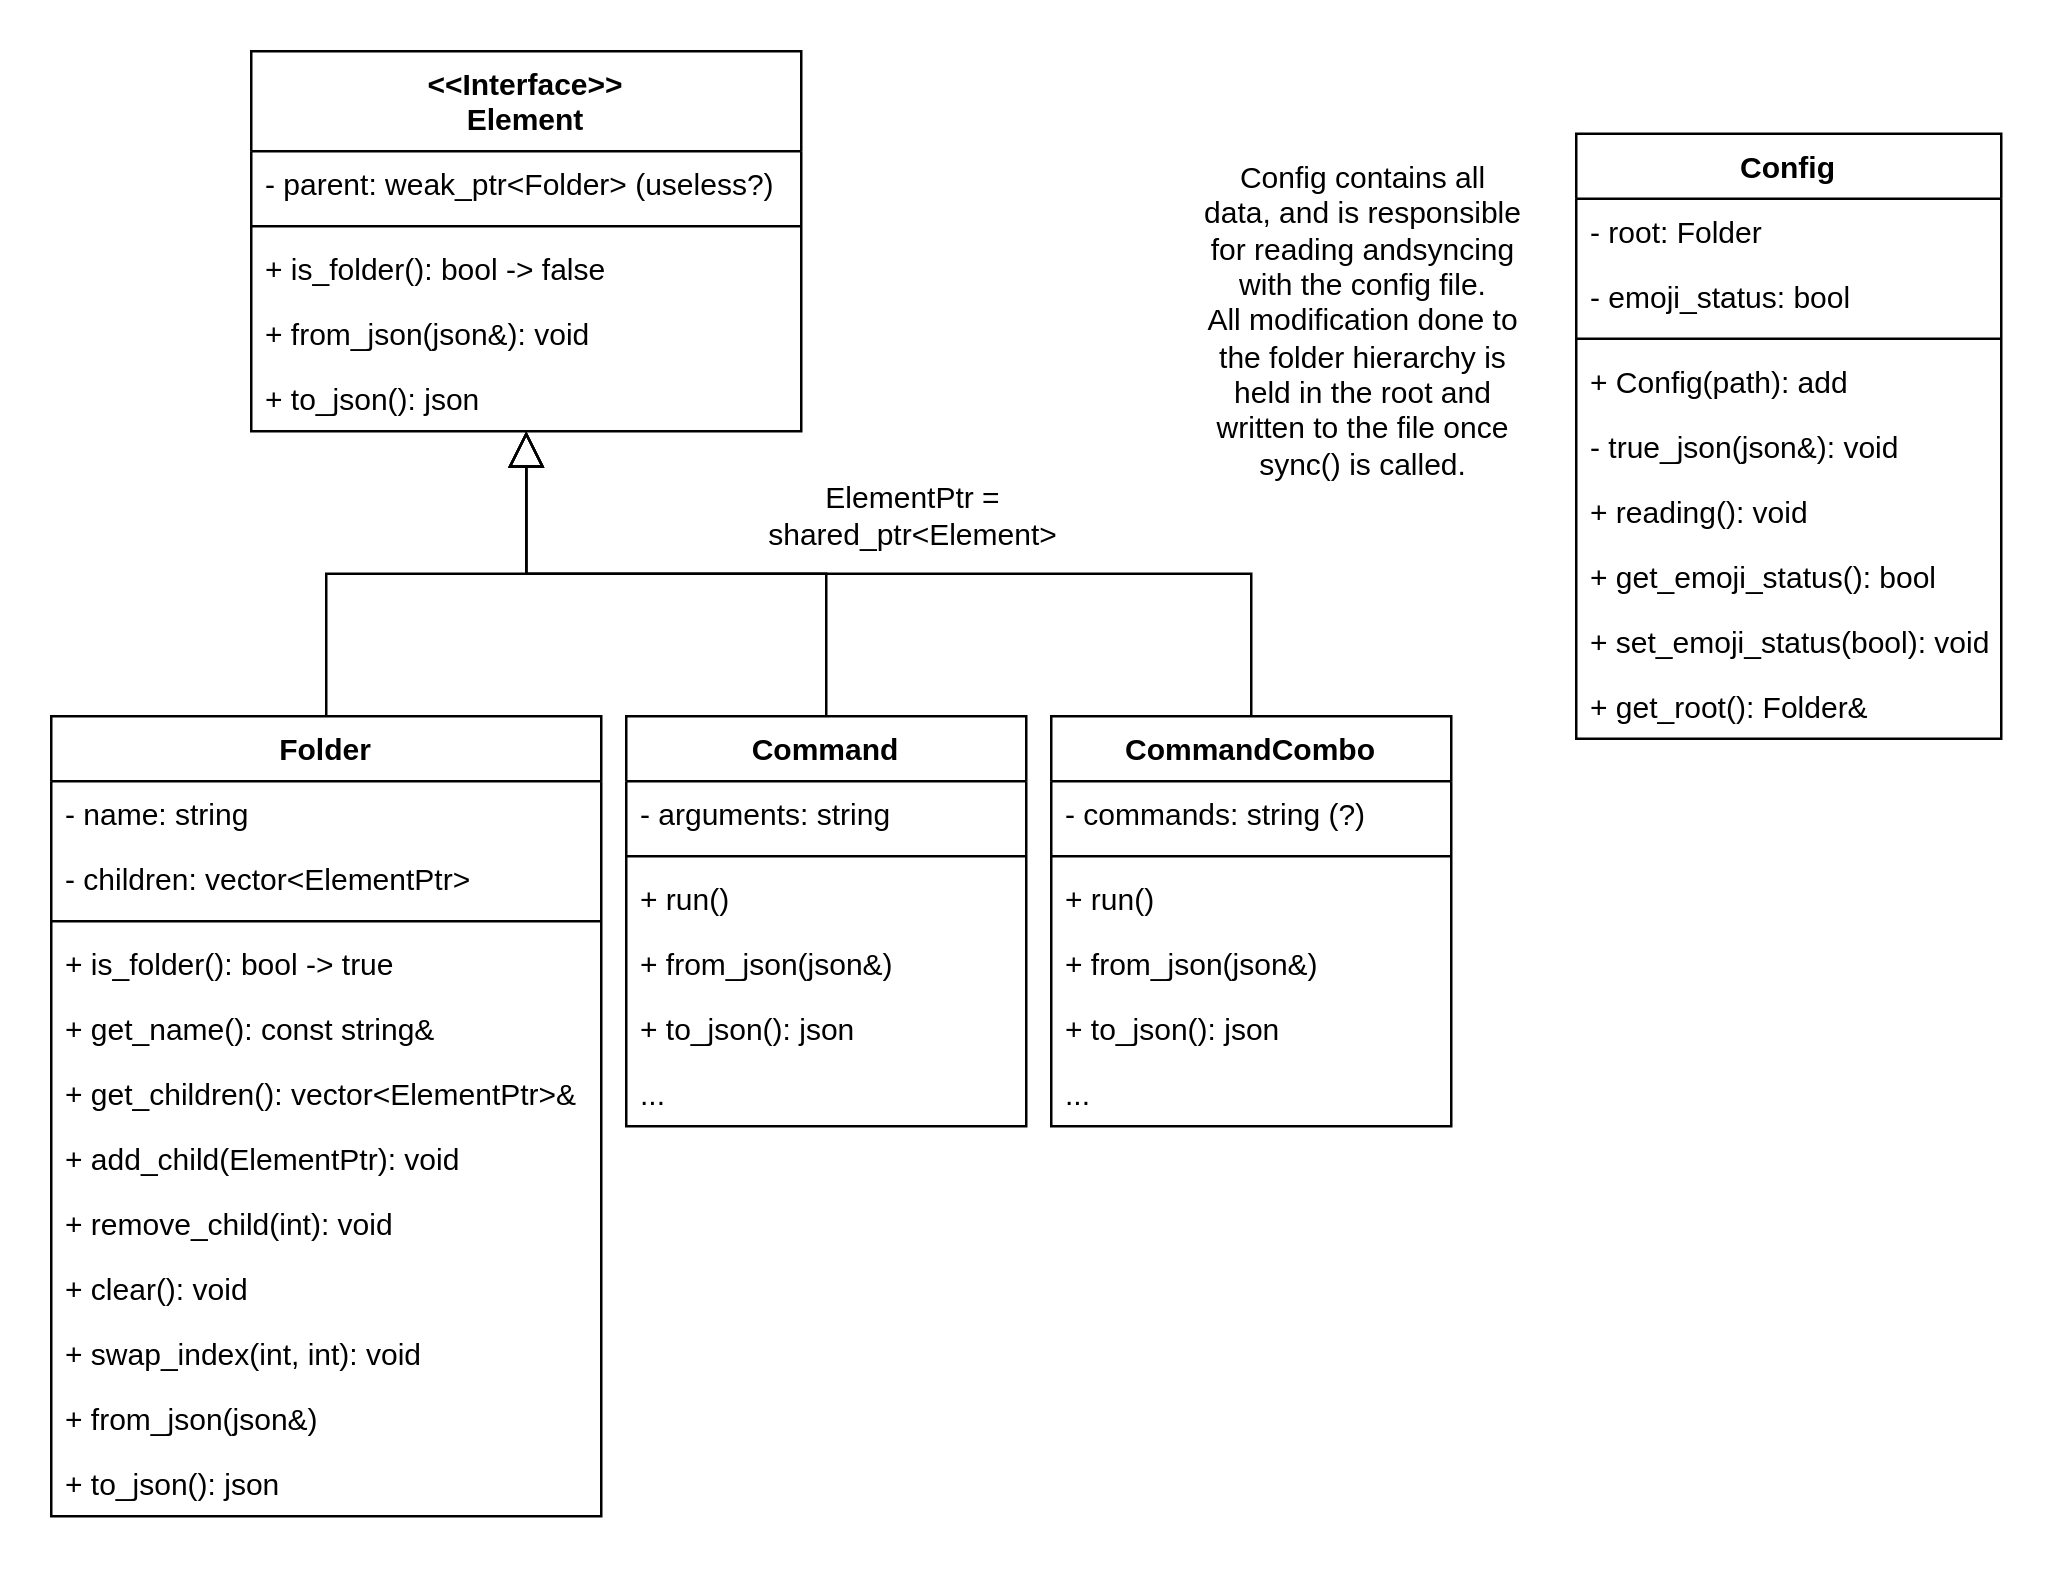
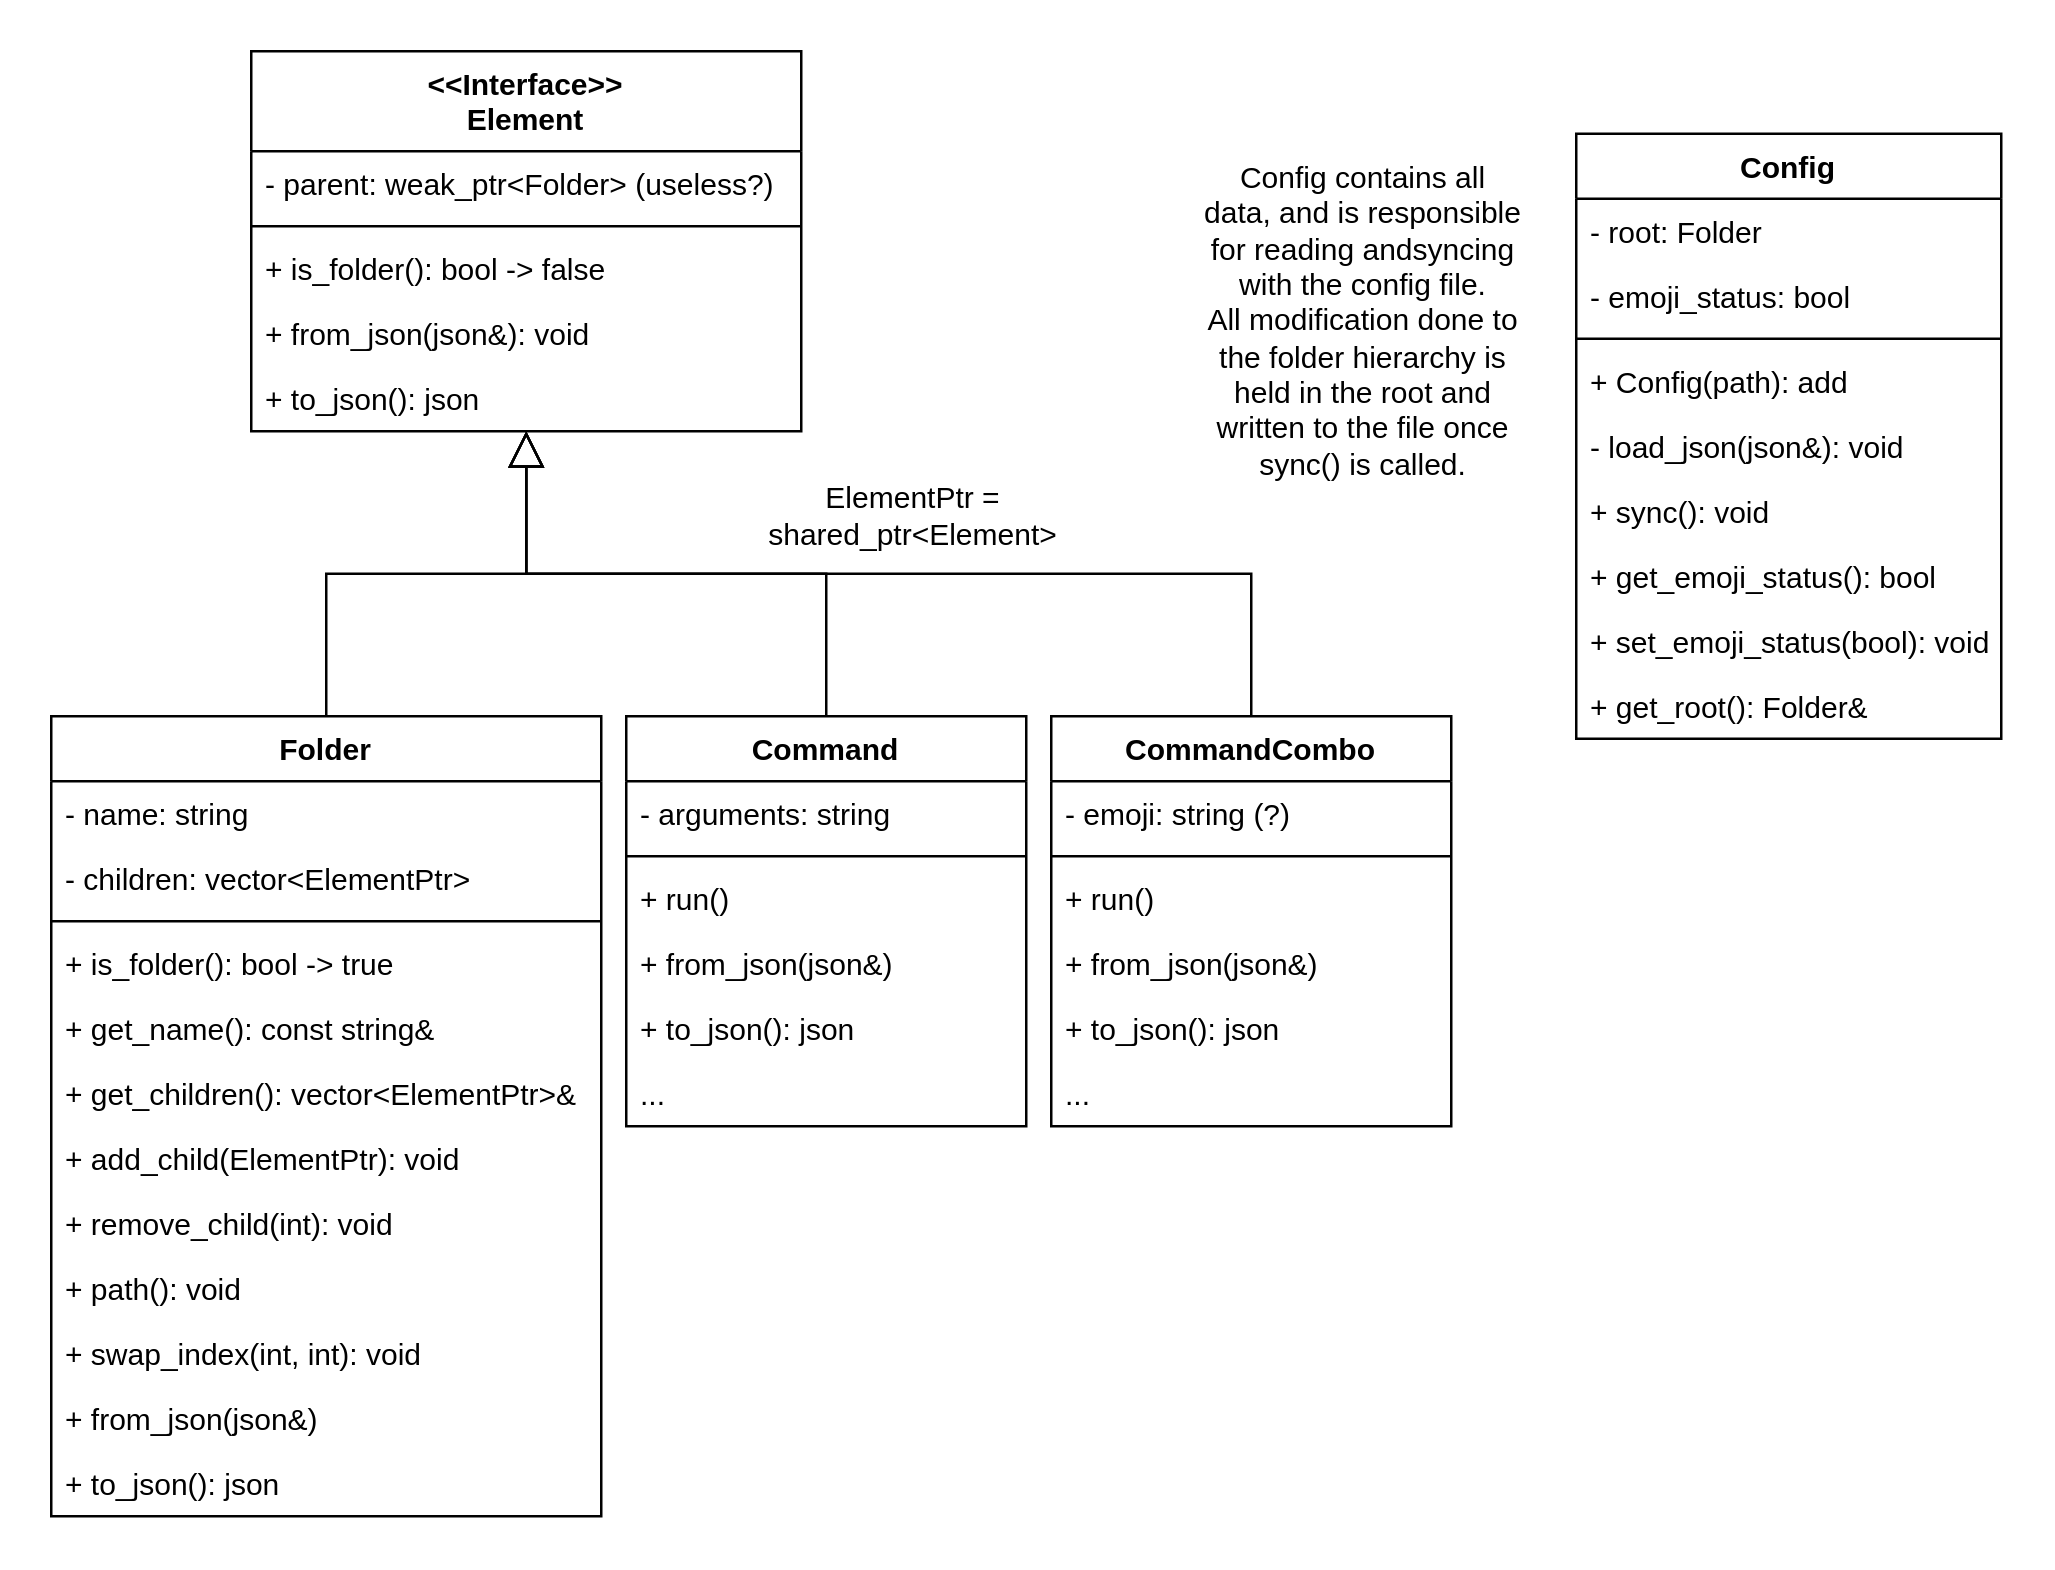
- <mxCell id="44" value="- true_json(json&amp;): void" style="text;strokeColor=none;fillColor=none;align=left;verticalAlign=top;spacingLeft=4;spacingRight=4;overflow=hidden;rotatable=0;points=[[0,0.5],[1,0.5]];portConstraint=eastwest;rounded=0;shadow=0;glass=0;sketch=0;" parent="39" vertex="1"><mxGeometry y="112" width="170" height="26" as="geometry" /></mxCell>
+ <mxCell id="44" value="- load_json(json&amp;): void" style="text;strokeColor=none;fillColor=none;align=left;verticalAlign=top;spacingLeft=4;spacingRight=4;overflow=hidden;rotatable=0;points=[[0,0.5],[1,0.5]];portConstraint=eastwest;rounded=0;shadow=0;glass=0;sketch=0;" parent="39" vertex="1"><mxGeometry y="112" width="170" height="26" as="geometry" /></mxCell>
- <mxCell id="45" value="+ reading(): void" style="text;strokeColor=none;fillColor=none;align=left;verticalAlign=top;spacingLeft=4;spacingRight=4;overflow=hidden;rotatable=0;points=[[0,0.5],[1,0.5]];portConstraint=eastwest;rounded=0;shadow=0;glass=0;sketch=0;" parent="39" vertex="1"><mxGeometry y="138" width="170" height="26" as="geometry" /></mxCell>
+ <mxCell id="45" value="+ sync(): void" style="text;strokeColor=none;fillColor=none;align=left;verticalAlign=top;spacingLeft=4;spacingRight=4;overflow=hidden;rotatable=0;points=[[0,0.5],[1,0.5]];portConstraint=eastwest;rounded=0;shadow=0;glass=0;sketch=0;" parent="39" vertex="1"><mxGeometry y="138" width="170" height="26" as="geometry" /></mxCell>
- <mxCell id="29" value="- commands: string (?)" style="text;strokeColor=none;fillColor=none;align=left;verticalAlign=top;spacingLeft=4;spacingRight=4;overflow=hidden;rotatable=0;points=[[0,0.5],[1,0.5]];portConstraint=eastwest;rounded=0;shadow=0;glass=0;sketch=0;" parent="28" vertex="1"><mxGeometry y="26" width="160" height="26" as="geometry" /></mxCell>
+ <mxCell id="29" value="- emoji: string (?)" style="text;strokeColor=none;fillColor=none;align=left;verticalAlign=top;spacingLeft=4;spacingRight=4;overflow=hidden;rotatable=0;points=[[0,0.5],[1,0.5]];portConstraint=eastwest;rounded=0;shadow=0;glass=0;sketch=0;" parent="28" vertex="1"><mxGeometry y="26" width="160" height="26" as="geometry" /></mxCell>
- <mxCell id="17" value="+ clear(): void" style="text;strokeColor=none;fillColor=none;align=left;verticalAlign=top;spacingLeft=4;spacingRight=4;overflow=hidden;rotatable=0;points=[[0,0.5],[1,0.5]];portConstraint=eastwest;rounded=0;shadow=0;glass=0;sketch=0;" parent="8" vertex="1"><mxGeometry y="216" width="220" height="26" as="geometry" /></mxCell>
+ <mxCell id="17" value="+ path(): void" style="text;strokeColor=none;fillColor=none;align=left;verticalAlign=top;spacingLeft=4;spacingRight=4;overflow=hidden;rotatable=0;points=[[0,0.5],[1,0.5]];portConstraint=eastwest;rounded=0;shadow=0;glass=0;sketch=0;" parent="8" vertex="1"><mxGeometry y="216" width="220" height="26" as="geometry" /></mxCell>
